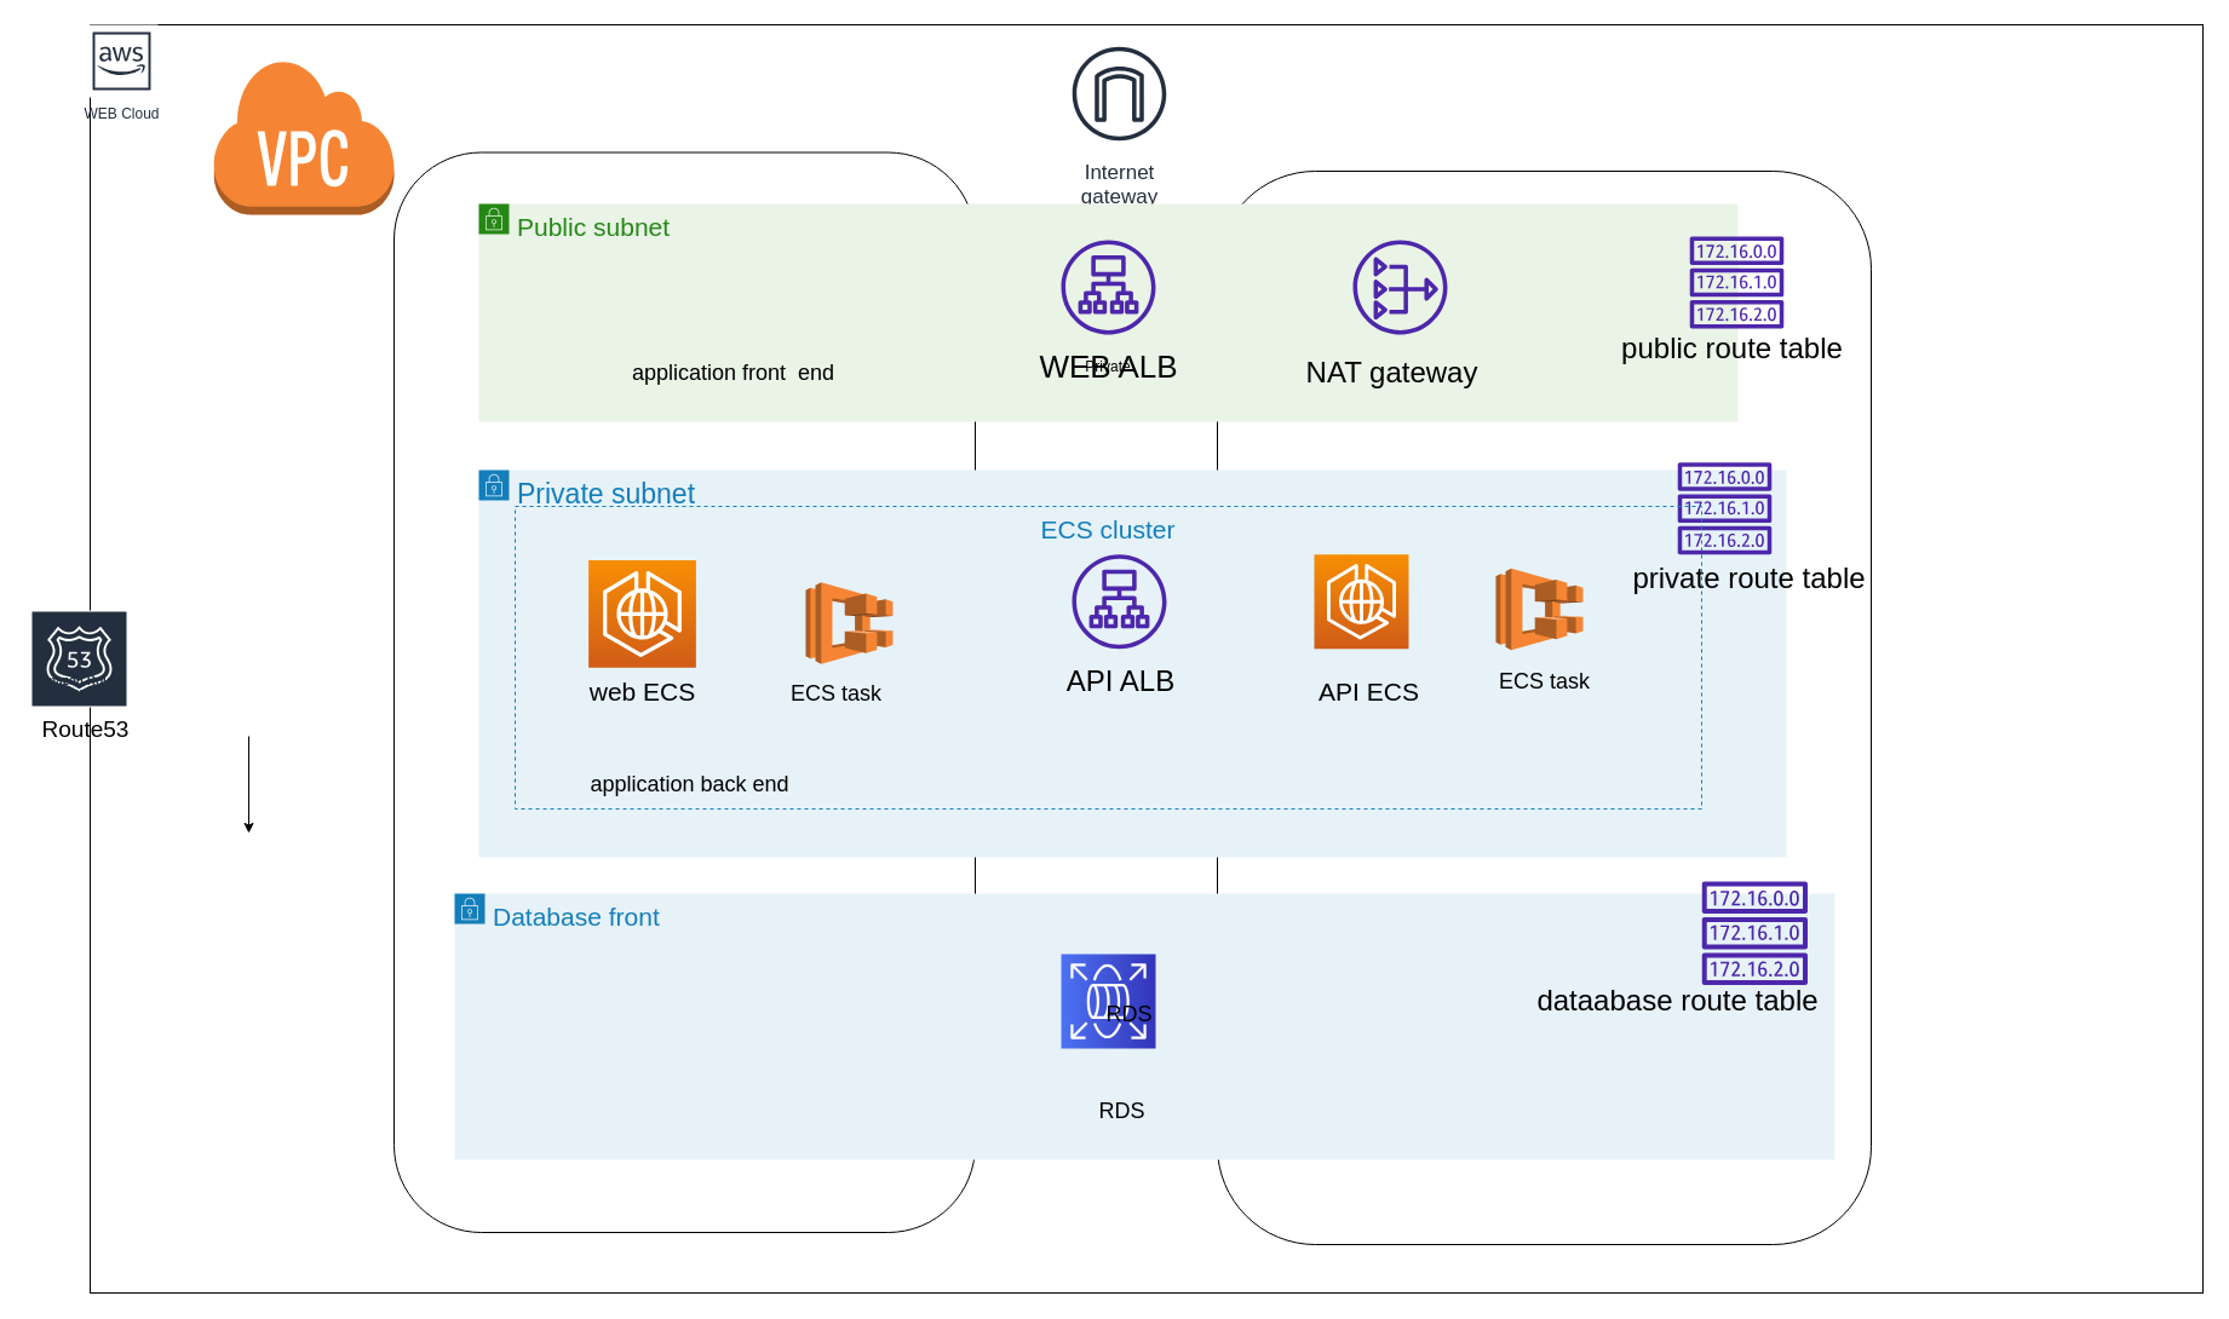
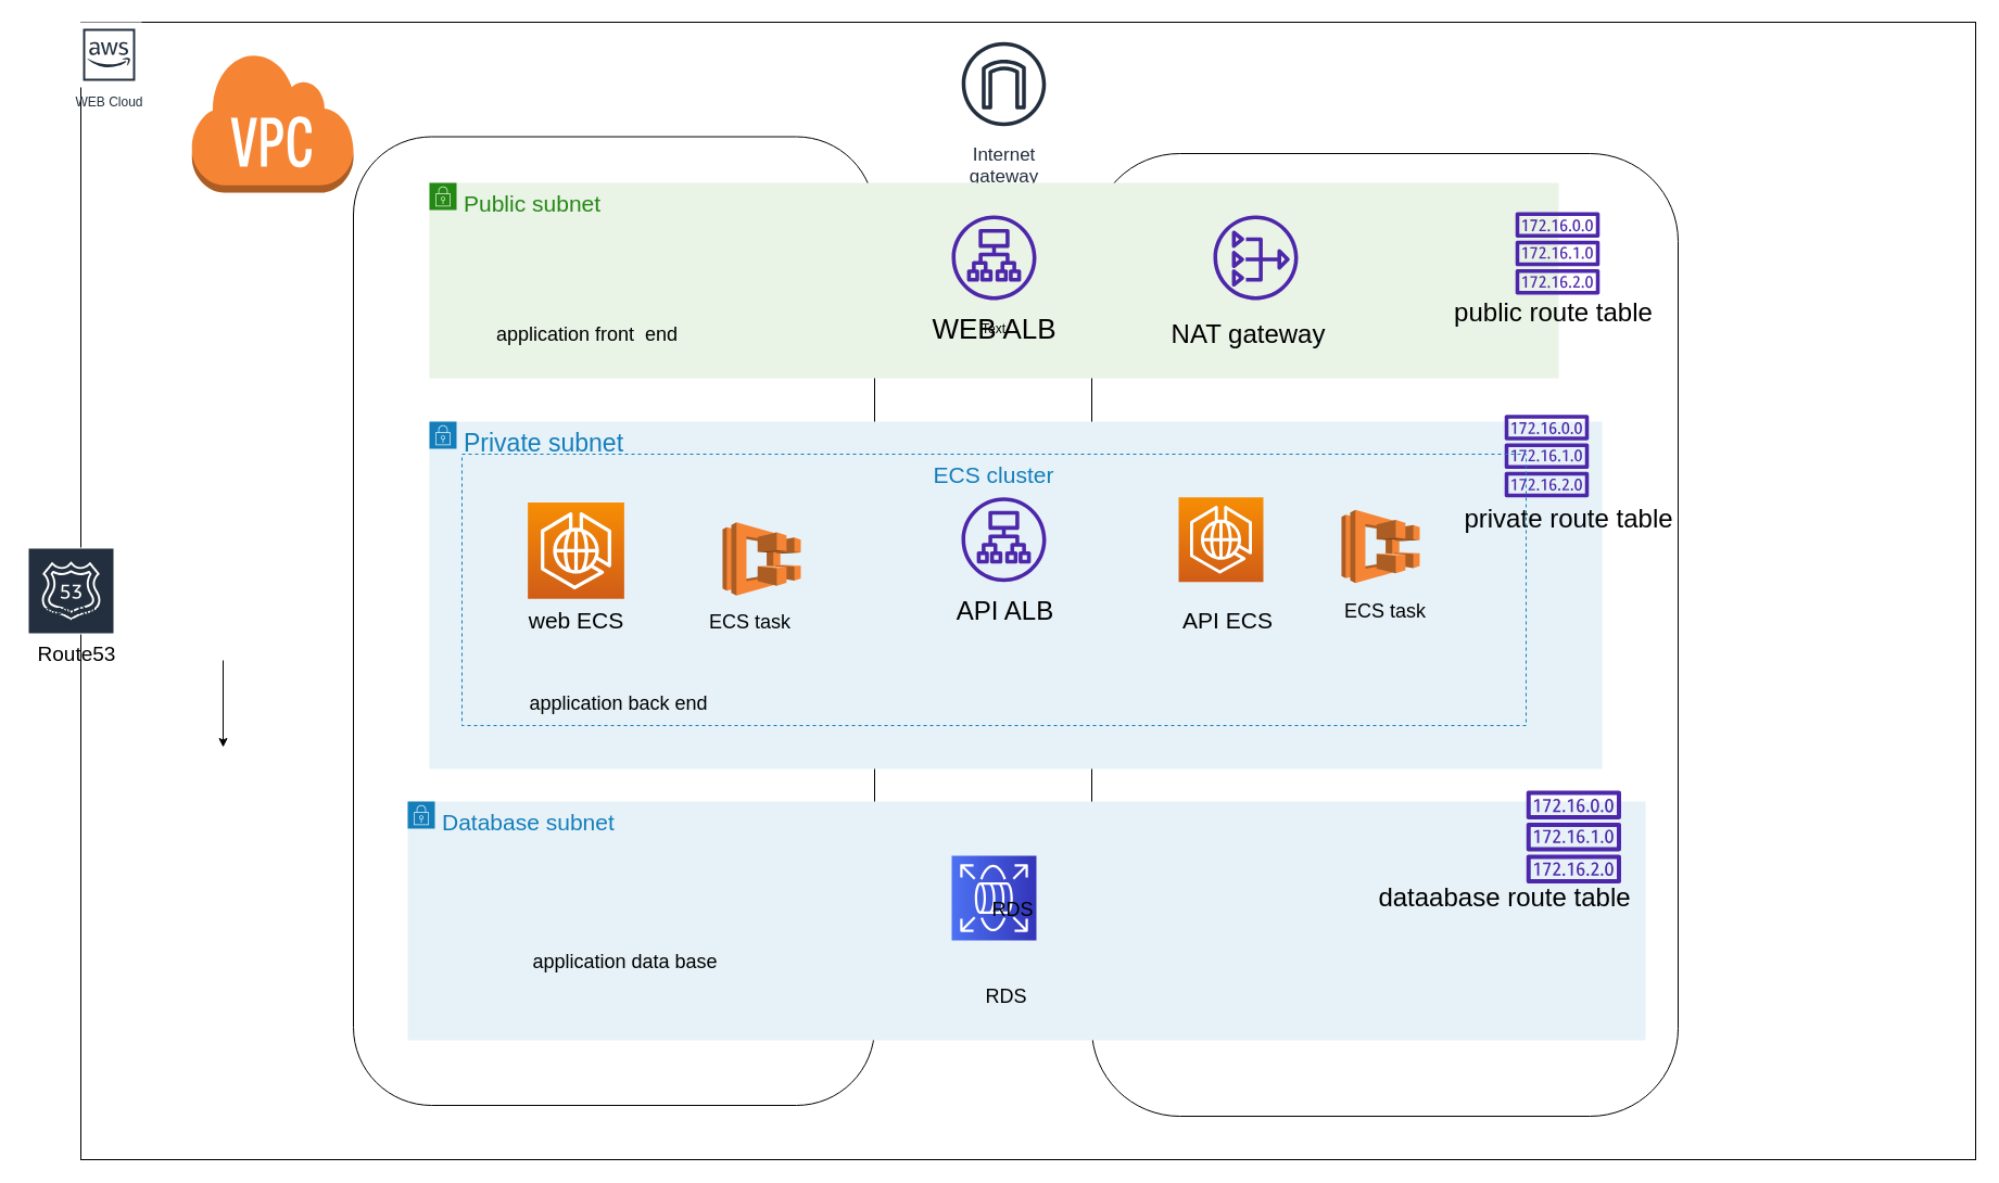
- <mxCell id="42" value="Private" style="text;html=1;strokeColor=none;fillColor=none;align=center;verticalAlign=middle;whiteSpace=wrap;rounded=0;" vertex="1" parent="1"><mxGeometry x="885" y="288" width="60" height="30" as="geometry" /></mxCell>
+ <mxCell id="42" value="Text" style="text;html=1;strokeColor=none;fillColor=none;align=center;verticalAlign=middle;whiteSpace=wrap;rounded=0;" vertex="1" parent="1"><mxGeometry x="885" y="288" width="60" height="30" as="geometry" /></mxCell>
- <mxCell id="47" value="application front&amp;nbsp; end" style="text;html=1;align=center;verticalAlign=middle;resizable=0;points=[];autosize=1;strokeColor=none;fillColor=none;fontSize=18;" vertex="1" parent="1"><mxGeometry x="510" y="288" width="190" height="40" as="geometry" /></mxCell>
+ <mxCell id="47" value="application front&amp;nbsp; end" style="text;html=1;align=center;verticalAlign=middle;resizable=0;points=[];autosize=1;strokeColor=none;fillColor=none;fontSize=18;" vertex="1" parent="1"><mxGeometry x="445" y="288" width="190" height="40" as="geometry" /></mxCell>
- <mxCell id="31" value="&lt;font style=&quot;font-size: 21px;&quot;&gt;Database front&lt;/font&gt;" style="points=[[0,0],[0.25,0],[0.5,0],[0.75,0],[1,0],[1,0.25],[1,0.5],[1,0.75],[1,1],[0.75,1],[0.5,1],[0.25,1],[0,1],[0,0.75],[0,0.5],[0,0.25]];outlineConnect=0;gradientColor=none;html=1;whiteSpace=wrap;fontSize=12;fontStyle=0;container=1;pointerEvents=0;collapsible=0;recursiveResize=0;shape=mxgraph.aws4.group;grIcon=mxgraph.aws4.group_security_group;grStroke=0;strokeColor=#147EBA;fillColor=#E6F2F8;verticalAlign=top;align=left;spacingLeft=30;fontColor=#147EBA;dashed=0;" vertex="1" parent="1"><mxGeometry x="375" y="738" width="1140" height="220" as="geometry" /></mxCell>
+ <mxCell id="31" value="&lt;font style=&quot;font-size: 21px;&quot;&gt;Database subnet&lt;/font&gt;" style="points=[[0,0],[0.25,0],[0.5,0],[0.75,0],[1,0],[1,0.25],[1,0.5],[1,0.75],[1,1],[0.75,1],[0.5,1],[0.25,1],[0,1],[0,0.75],[0,0.5],[0,0.25]];outlineConnect=0;gradientColor=none;html=1;whiteSpace=wrap;fontSize=12;fontStyle=0;container=1;pointerEvents=0;collapsible=0;recursiveResize=0;shape=mxgraph.aws4.group;grIcon=mxgraph.aws4.group_security_group;grStroke=0;strokeColor=#147EBA;fillColor=#E6F2F8;verticalAlign=top;align=left;spacingLeft=30;fontColor=#147EBA;dashed=0;" vertex="1" parent="1"><mxGeometry x="375" y="738" width="1140" height="220" as="geometry" /></mxCell>
+ <mxCell id="37" value="application data base" style="text;html=1;align=center;verticalAlign=middle;resizable=0;points=[];autosize=1;strokeColor=none;fillColor=none;fontSize=18;" vertex="1" parent="31"><mxGeometry x="105" y="128" width="190" height="40" as="geometry" /></mxCell>
